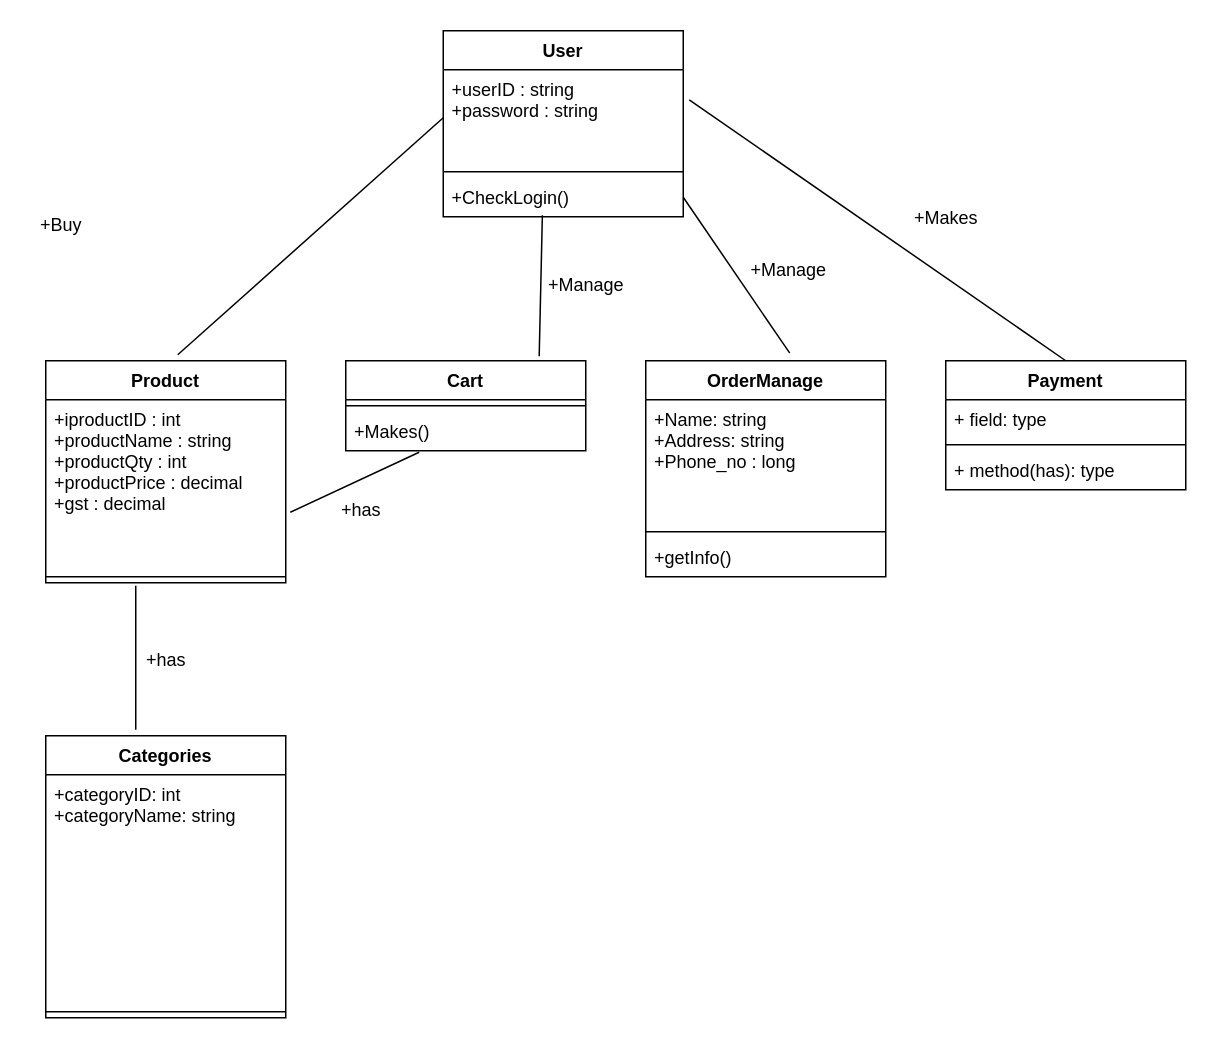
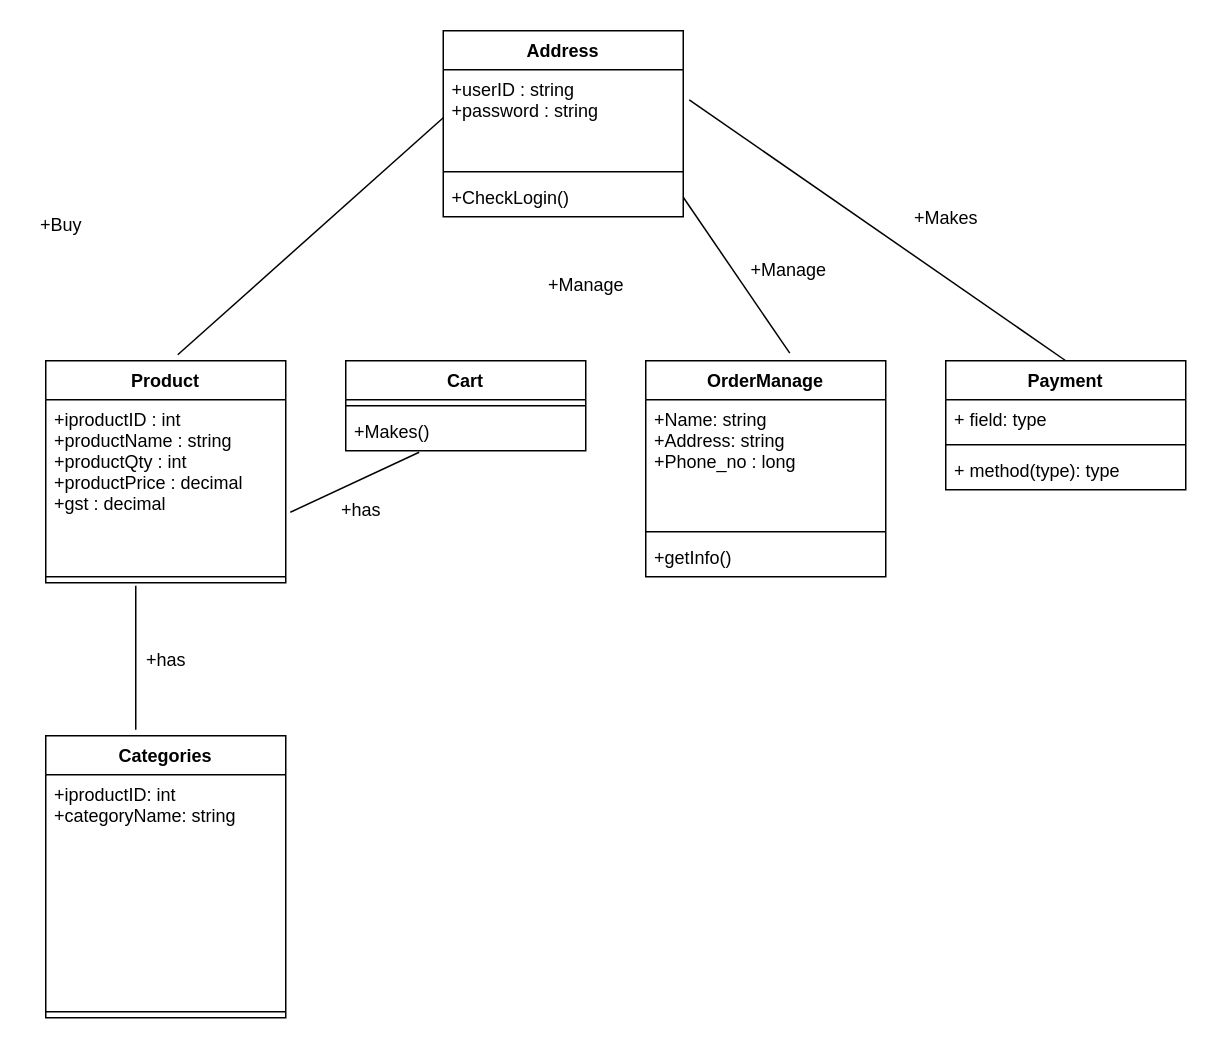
- <mxCell id="5" value="User" style="swimlane;fontStyle=1;align=center;verticalAlign=top;childLayout=stackLayout;horizontal=1;startSize=26;horizontalStack=0;resizeParent=1;resizeParentMax=0;resizeLast=0;collapsible=1;marginBottom=0;" parent="1" vertex="1"><mxGeometry x="295" y="20" width="160" height="124" as="geometry" /></mxCell>
+ <mxCell id="5" value="Address" style="swimlane;fontStyle=1;align=center;verticalAlign=top;childLayout=stackLayout;horizontal=1;startSize=26;horizontalStack=0;resizeParent=1;resizeParentMax=0;resizeLast=0;collapsible=1;marginBottom=0;" parent="1" vertex="1"><mxGeometry x="295" y="20" width="160" height="124" as="geometry" /></mxCell>
- <mxCell id="29" value="" style="endArrow=none;html=1;exitX=0.806;exitY=-0.05;exitDx=0;exitDy=0;exitPerimeter=0;entryX=0.413;entryY=0.962;entryDx=0;entryDy=0;entryPerimeter=0;" edge="1" parent="1" source="12" target="8"><mxGeometry width="50" height="50" relative="1" as="geometry"><mxPoint x="360" y="230" as="sourcePoint" /><mxPoint x="360" y="150" as="targetPoint" /></mxGeometry></mxCell>
- <mxCell id="22" value="+ method(has): type" style="text;strokeColor=none;fillColor=none;align=left;verticalAlign=top;spacingLeft=4;spacingRight=4;overflow=hidden;rotatable=0;points=[[0,0.5],[1,0.5]];portConstraint=eastwest;" parent="19" vertex="1"><mxGeometry y="60" width="160" height="26" as="geometry" /></mxCell>
+ <mxCell id="22" value="+ method(type): type" style="text;strokeColor=none;fillColor=none;align=left;verticalAlign=top;spacingLeft=4;spacingRight=4;overflow=hidden;rotatable=0;points=[[0,0.5],[1,0.5]];portConstraint=eastwest;" parent="19" vertex="1"><mxGeometry y="60" width="160" height="26" as="geometry" /></mxCell>
- <mxCell id="10" value="+categoryID: int&#10;+categoryName: string" style="text;strokeColor=none;fillColor=none;align=left;verticalAlign=top;spacingLeft=4;spacingRight=4;overflow=hidden;rotatable=0;points=[[0,0.5],[1,0.5]];portConstraint=eastwest;" parent="9" vertex="1"><mxGeometry y="26" width="160" height="154" as="geometry" /></mxCell>
+ <mxCell id="10" value="+iproductID: int&#10;+categoryName: string" style="text;strokeColor=none;fillColor=none;align=left;verticalAlign=top;spacingLeft=4;spacingRight=4;overflow=hidden;rotatable=0;points=[[0,0.5],[1,0.5]];portConstraint=eastwest;" parent="9" vertex="1"><mxGeometry y="26" width="160" height="154" as="geometry" /></mxCell>
